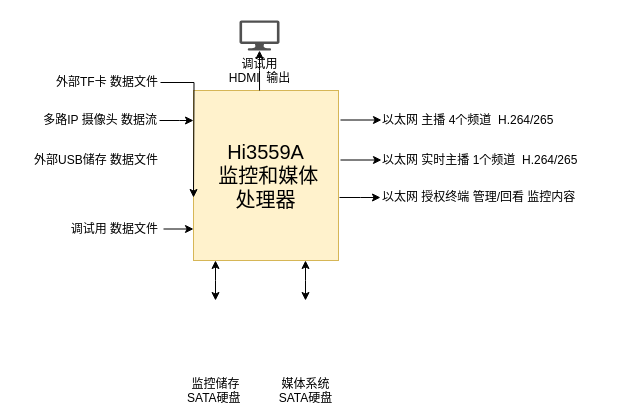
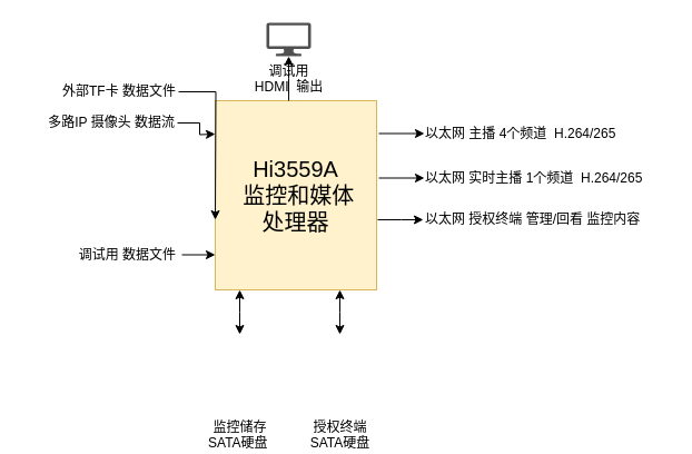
- <mxCell id="4" value="多路IP 摄像头 数据流" style="text;html=1;strokeColor=none;fillColor=none;align=right;verticalAlign=middle;whiteSpace=wrap;rounded=0;" vertex="1" parent="1"><mxGeometry x="40" y="110" width="119" height="20" as="geometry" /></mxCell>
+ <mxCell id="4" value="多路IP 摄像头 数据流" style="text;html=1;strokeColor=none;fillColor=none;align=right;verticalAlign=middle;whiteSpace=wrap;rounded=0;" vertex="1" parent="1"><mxGeometry x="40" y="100" width="119" height="20" as="geometry" /></mxCell>
- <mxCell id="5" value="外部USB储存 数据文件" style="text;html=1;strokeColor=none;fillColor=none;align=right;verticalAlign=middle;whiteSpace=wrap;rounded=0;" vertex="1" parent="1"><mxGeometry x="20" y="150" width="140" height="20" as="geometry" /></mxCell>
- <mxCell id="10" value="媒体系统&lt;br&gt;SATA硬盘" style="shape=image;html=1;verticalAlign=top;verticalLabelPosition=bottom;labelBackgroundColor=#ffffff;imageAspect=0;aspect=fixed;image=https://cdn3.iconfinder.com/data/icons/humano2/128x128/devices/drive-harddisk-ieee1394.png" vertex="1" parent="1"><mxGeometry x="270" y="300" width="70" height="70" as="geometry" /></mxCell>
+ <mxCell id="10" value="授权终端&lt;br&gt;SATA硬盘" style="shape=image;html=1;verticalAlign=top;verticalLabelPosition=bottom;labelBackgroundColor=#ffffff;imageAspect=0;aspect=fixed;image=https://cdn3.iconfinder.com/data/icons/humano2/128x128/devices/drive-harddisk-ieee1394.png" vertex="1" parent="1"><mxGeometry x="270" y="300" width="70" height="70" as="geometry" /></mxCell>
